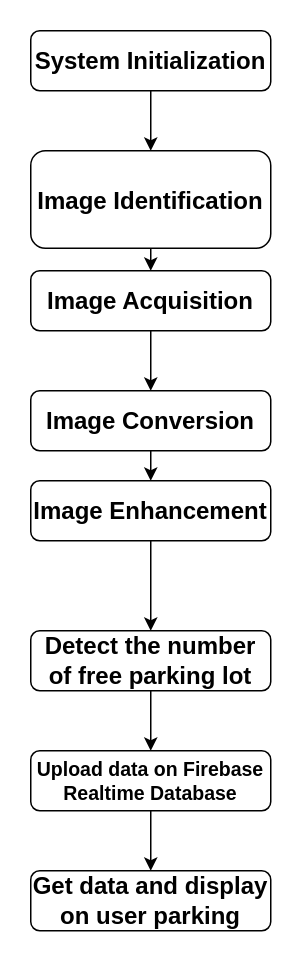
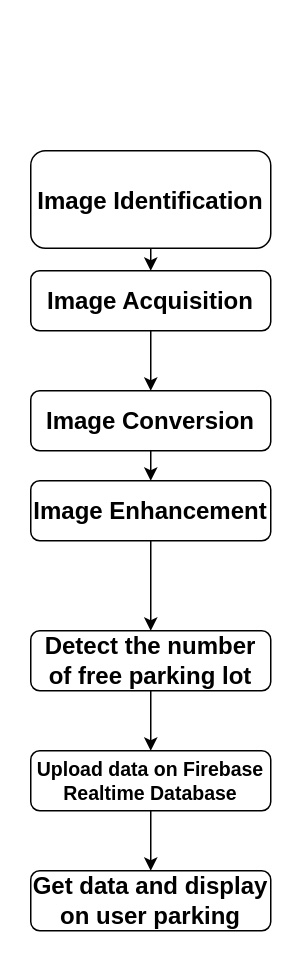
- <mxCell id="3" value="&lt;b&gt;&lt;font style=&quot;font-size: 16px;&quot;&gt;System Initialization&lt;/font&gt;&lt;/b&gt;" style="rounded=1;whiteSpace=wrap;html=1;" vertex="1" parent="1"><mxGeometry x="20" y="20" width="160" height="40" as="geometry" /></mxCell>
- <mxCell id="2" style="edgeStyle=orthogonalEdgeStyle;rounded=0;orthogonalLoop=1;jettySize=auto;html=1;exitX=0.5;exitY=1;exitDx=0;exitDy=0;entryX=0.5;entryY=0;entryDx=0;entryDy=0;fontSize=13;" edge="1" parent="1" source="3" target="5"><mxGeometry relative="1" as="geometry" /></mxCell>
